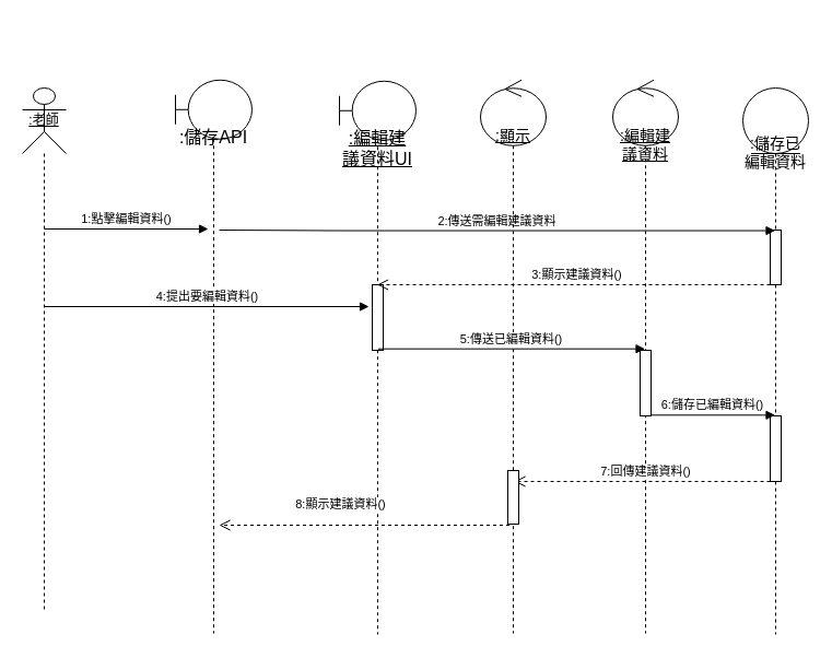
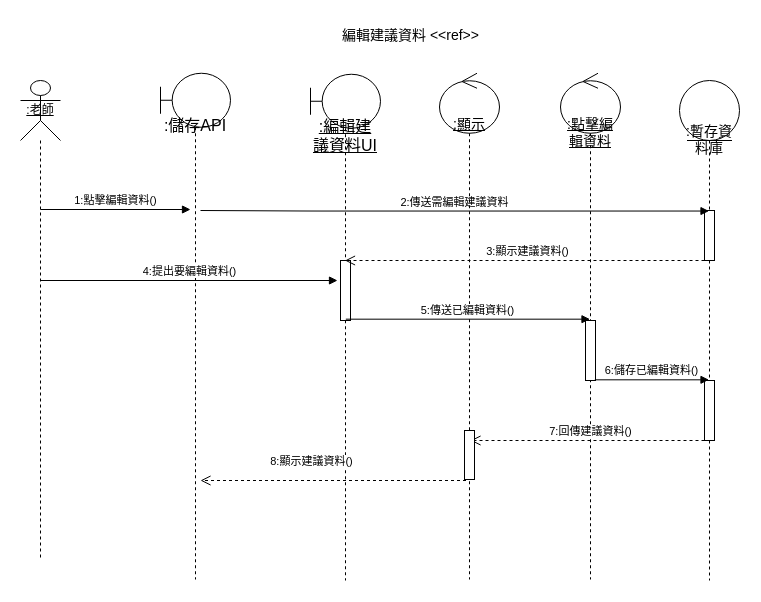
+ <mxCell id="13" value="&lt;span style=&quot;text-align: center; font-size: 14px;&quot;&gt;&lt;font style=&quot;font-size: 14px;&quot;&gt;編輯建議資料&lt;/font&gt;&lt;/span&gt;&amp;nbsp;&amp;lt;&amp;lt;ref&amp;gt;&amp;gt;" style="text;whiteSpace=wrap;html=1;fontSize=14;" parent="1" vertex="1"><mxGeometry x="340" y="20" width="150" height="40" as="geometry" /></mxCell>
- <mxCell id="7" value="&lt;u&gt;:編輯建議資料&lt;/u&gt;" style="shape=umlLifeline;participant=umlControl;perimeter=lifelinePerimeter;whiteSpace=wrap;html=1;container=1;collapsible=0;recursiveResize=0;verticalAlign=top;spacingTop=36;outlineConnect=0;fontSize=14;size=60;align=center;" parent="1" vertex="1"><mxGeometry x="560" y="72.75" width="60" height="506.25" as="geometry" /></mxCell>
+ <mxCell id="7" value="&lt;u&gt;:點擊編輯資料&lt;/u&gt;" style="shape=umlLifeline;participant=umlControl;perimeter=lifelinePerimeter;whiteSpace=wrap;html=1;container=1;collapsible=0;recursiveResize=0;verticalAlign=top;spacingTop=36;outlineConnect=0;fontSize=14;size=60;align=center;" parent="1" vertex="1"><mxGeometry x="560" y="72.75" width="60" height="506.25" as="geometry" /></mxCell>
- <mxCell id="4" value=":儲存已編輯資料" style="shape=umlLifeline;participant=umlEntity;perimeter=lifelinePerimeter;whiteSpace=wrap;html=1;container=1;collapsible=0;recursiveResize=0;verticalAlign=top;spacingTop=36;outlineConnect=0;fontSize=14;size=60;" parent="1" vertex="1"><mxGeometry x="679" y="80" width="60" height="500" as="geometry" /></mxCell>
+ <mxCell id="4" value=":暫存資料庫" style="shape=umlLifeline;participant=umlEntity;perimeter=lifelinePerimeter;whiteSpace=wrap;html=1;container=1;collapsible=0;recursiveResize=0;verticalAlign=top;spacingTop=36;outlineConnect=0;fontSize=14;size=60;" parent="1" vertex="1"><mxGeometry x="679" y="80" width="60" height="500" as="geometry" /></mxCell>
